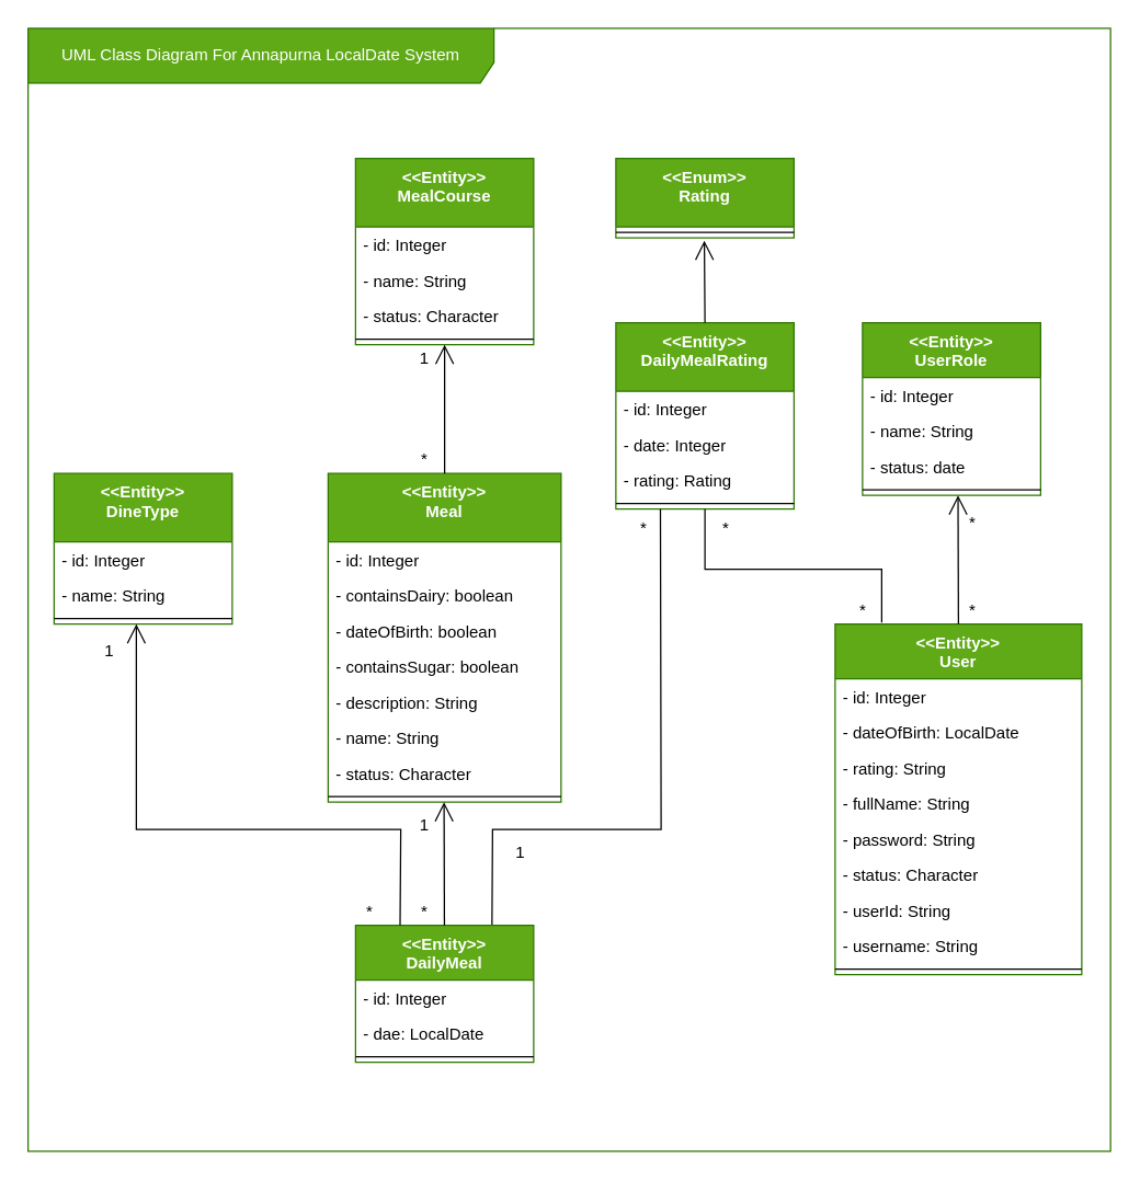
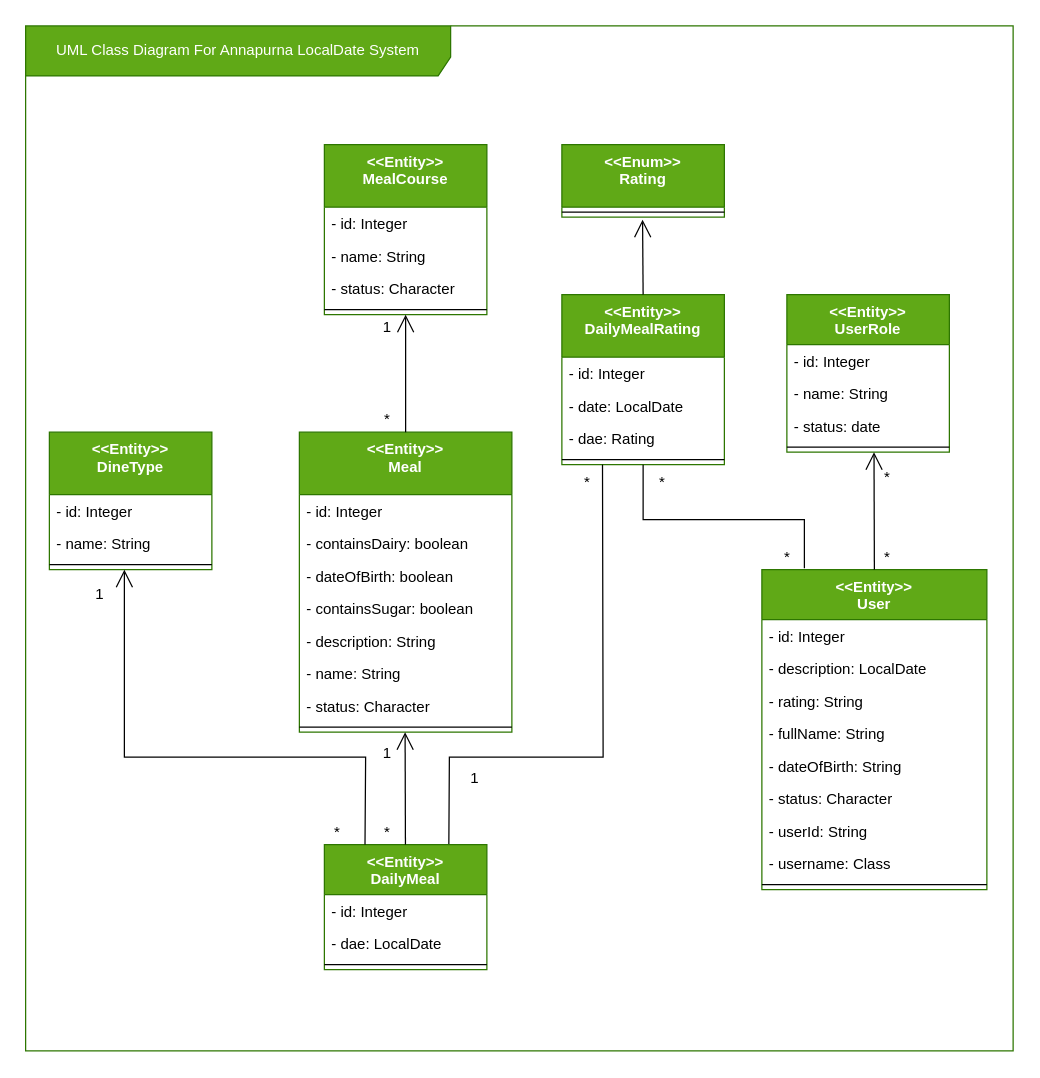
- <mxCell id="23" value="- date: Integer" style="text;strokeColor=none;fillColor=none;align=left;verticalAlign=top;spacingLeft=4;spacingRight=4;overflow=hidden;rotatable=0;points=[[0,0.5],[1,0.5]];portConstraint=eastwest;" vertex="1" parent="21"><mxGeometry y="76" width="130" height="26" as="geometry" /></mxCell>
+ <mxCell id="23" value="- date: LocalDate" style="text;strokeColor=none;fillColor=none;align=left;verticalAlign=top;spacingLeft=4;spacingRight=4;overflow=hidden;rotatable=0;points=[[0,0.5],[1,0.5]];portConstraint=eastwest;" vertex="1" parent="21"><mxGeometry y="76" width="130" height="26" as="geometry" /></mxCell>
- <mxCell id="24" value="- rating: Rating&#10;" style="text;strokeColor=none;fillColor=none;align=left;verticalAlign=top;spacingLeft=4;spacingRight=4;overflow=hidden;rotatable=0;points=[[0,0.5],[1,0.5]];portConstraint=eastwest;" vertex="1" parent="21"><mxGeometry y="102" width="130" height="26" as="geometry" /></mxCell>
+ <mxCell id="24" value="- dae: Rating&#10;" style="text;strokeColor=none;fillColor=none;align=left;verticalAlign=top;spacingLeft=4;spacingRight=4;overflow=hidden;rotatable=0;points=[[0,0.5],[1,0.5]];portConstraint=eastwest;" vertex="1" parent="21"><mxGeometry y="102" width="130" height="26" as="geometry" /></mxCell>
- <mxCell id="33" value="- dateOfBirth: LocalDate" style="text;strokeColor=none;fillColor=none;align=left;verticalAlign=top;spacingLeft=4;spacingRight=4;overflow=hidden;rotatable=0;points=[[0,0.5],[1,0.5]];portConstraint=eastwest;" vertex="1" parent="31"><mxGeometry y="66" width="180" height="26" as="geometry" /></mxCell>
+ <mxCell id="33" value="- description: LocalDate" style="text;strokeColor=none;fillColor=none;align=left;verticalAlign=top;spacingLeft=4;spacingRight=4;overflow=hidden;rotatable=0;points=[[0,0.5],[1,0.5]];portConstraint=eastwest;" vertex="1" parent="31"><mxGeometry y="66" width="180" height="26" as="geometry" /></mxCell>
- <mxCell id="36" value="- password: String&#10;" style="text;strokeColor=none;fillColor=none;align=left;verticalAlign=top;spacingLeft=4;spacingRight=4;overflow=hidden;rotatable=0;points=[[0,0.5],[1,0.5]];portConstraint=eastwest;" vertex="1" parent="31"><mxGeometry y="144" width="180" height="26" as="geometry" /></mxCell>
+ <mxCell id="36" value="- dateOfBirth: String&#10;" style="text;strokeColor=none;fillColor=none;align=left;verticalAlign=top;spacingLeft=4;spacingRight=4;overflow=hidden;rotatable=0;points=[[0,0.5],[1,0.5]];portConstraint=eastwest;" vertex="1" parent="31"><mxGeometry y="144" width="180" height="26" as="geometry" /></mxCell>
- <mxCell id="39" value="- username: String" style="text;strokeColor=none;fillColor=none;align=left;verticalAlign=top;spacingLeft=4;spacingRight=4;overflow=hidden;rotatable=0;points=[[0,0.5],[1,0.5]];portConstraint=eastwest;" vertex="1" parent="31"><mxGeometry y="222" width="180" height="26" as="geometry" /></mxCell>
+ <mxCell id="39" value="- username: Class" style="text;strokeColor=none;fillColor=none;align=left;verticalAlign=top;spacingLeft=4;spacingRight=4;overflow=hidden;rotatable=0;points=[[0,0.5],[1,0.5]];portConstraint=eastwest;" vertex="1" parent="31"><mxGeometry y="222" width="180" height="26" as="geometry" /></mxCell>
